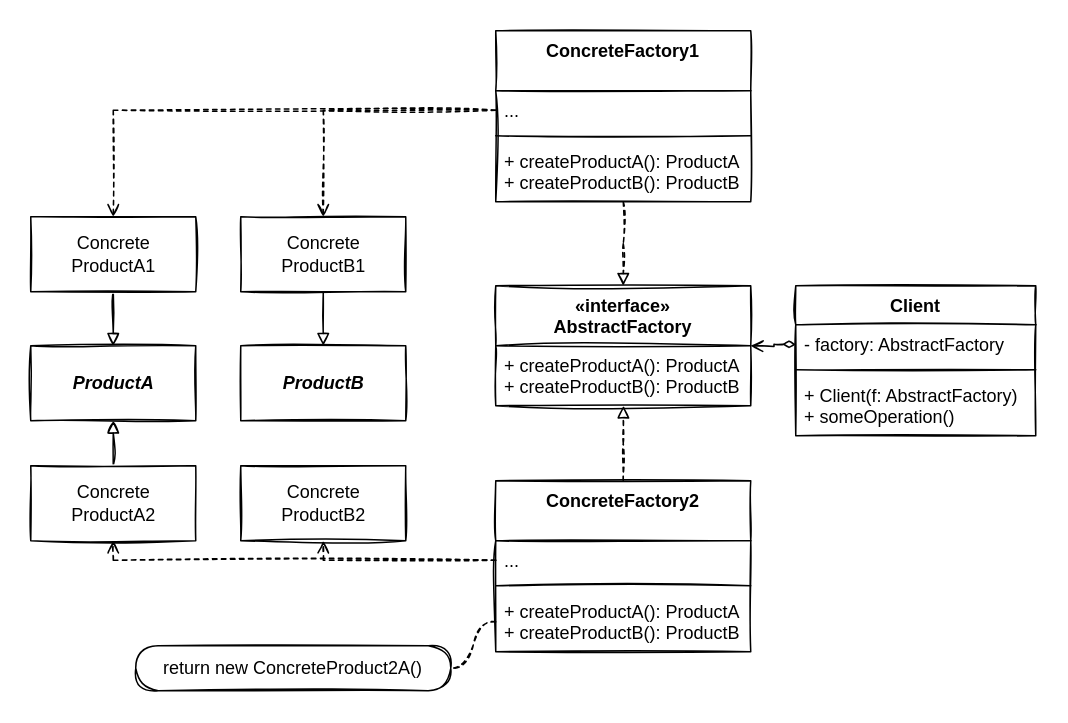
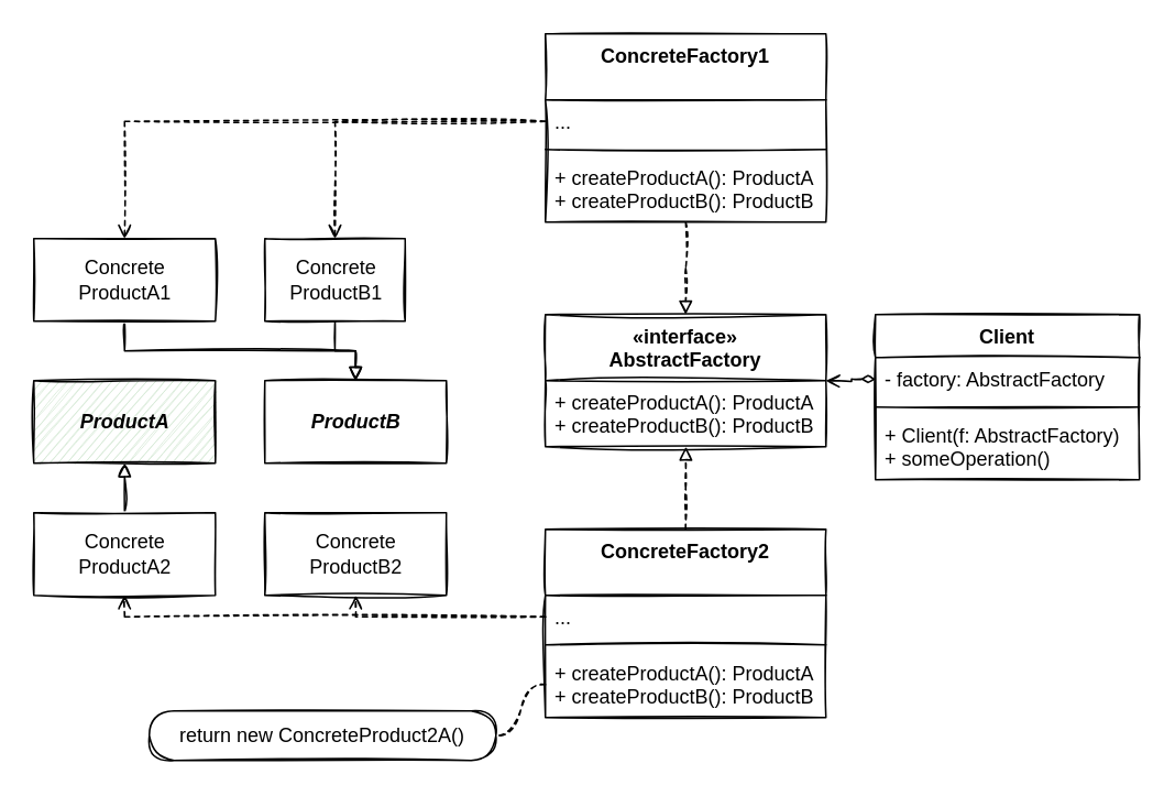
- <mxCell id="19" value="Concrete&lt;br&gt;ProductB1" style="html=1;sketch=1;" parent="1" vertex="1"><mxGeometry x="160" y="144" width="110" height="50" as="geometry" /></mxCell>
+ <mxCell id="19" value="Concrete&lt;br&gt;ProductB1" style="html=1;sketch=1;" parent="1" vertex="1"><mxGeometry x="160" y="144" width="85" height="50" as="geometry" /></mxCell>
- <mxCell id="16" style="edgeStyle=orthogonalEdgeStyle;rounded=0;html=1;exitX=0.5;exitY=1;exitDx=0;exitDy=0;entryX=0.5;entryY=0;entryDx=0;entryDy=0;endArrow=block;endFill=0;sketch=1;" parent="1" source="17" target="15" edge="1"><mxGeometry relative="1" as="geometry" /></mxCell>
+ <mxCell id="16" style="edgeStyle=orthogonalEdgeStyle;rounded=0;html=1;exitX=0.5;exitY=1;exitDx=0;exitDy=0;endArrow=block;endFill=0;sketch=1;" parent="1" source="17" target="14" edge="1"><mxGeometry relative="1" as="geometry" /></mxCell>
- <mxCell id="15" value="ProductA" style="html=1;fontStyle=3;sketch=1;" parent="1" vertex="1"><mxGeometry x="20" y="230" width="110" height="50" as="geometry" /></mxCell>
+ <mxCell id="15" value="ProductA" style="html=1;fontStyle=3;sketch=1;fillColor=#d5e8d4;" parent="1" vertex="1"><mxGeometry x="20" y="230" width="110" height="50" as="geometry" /></mxCell>
